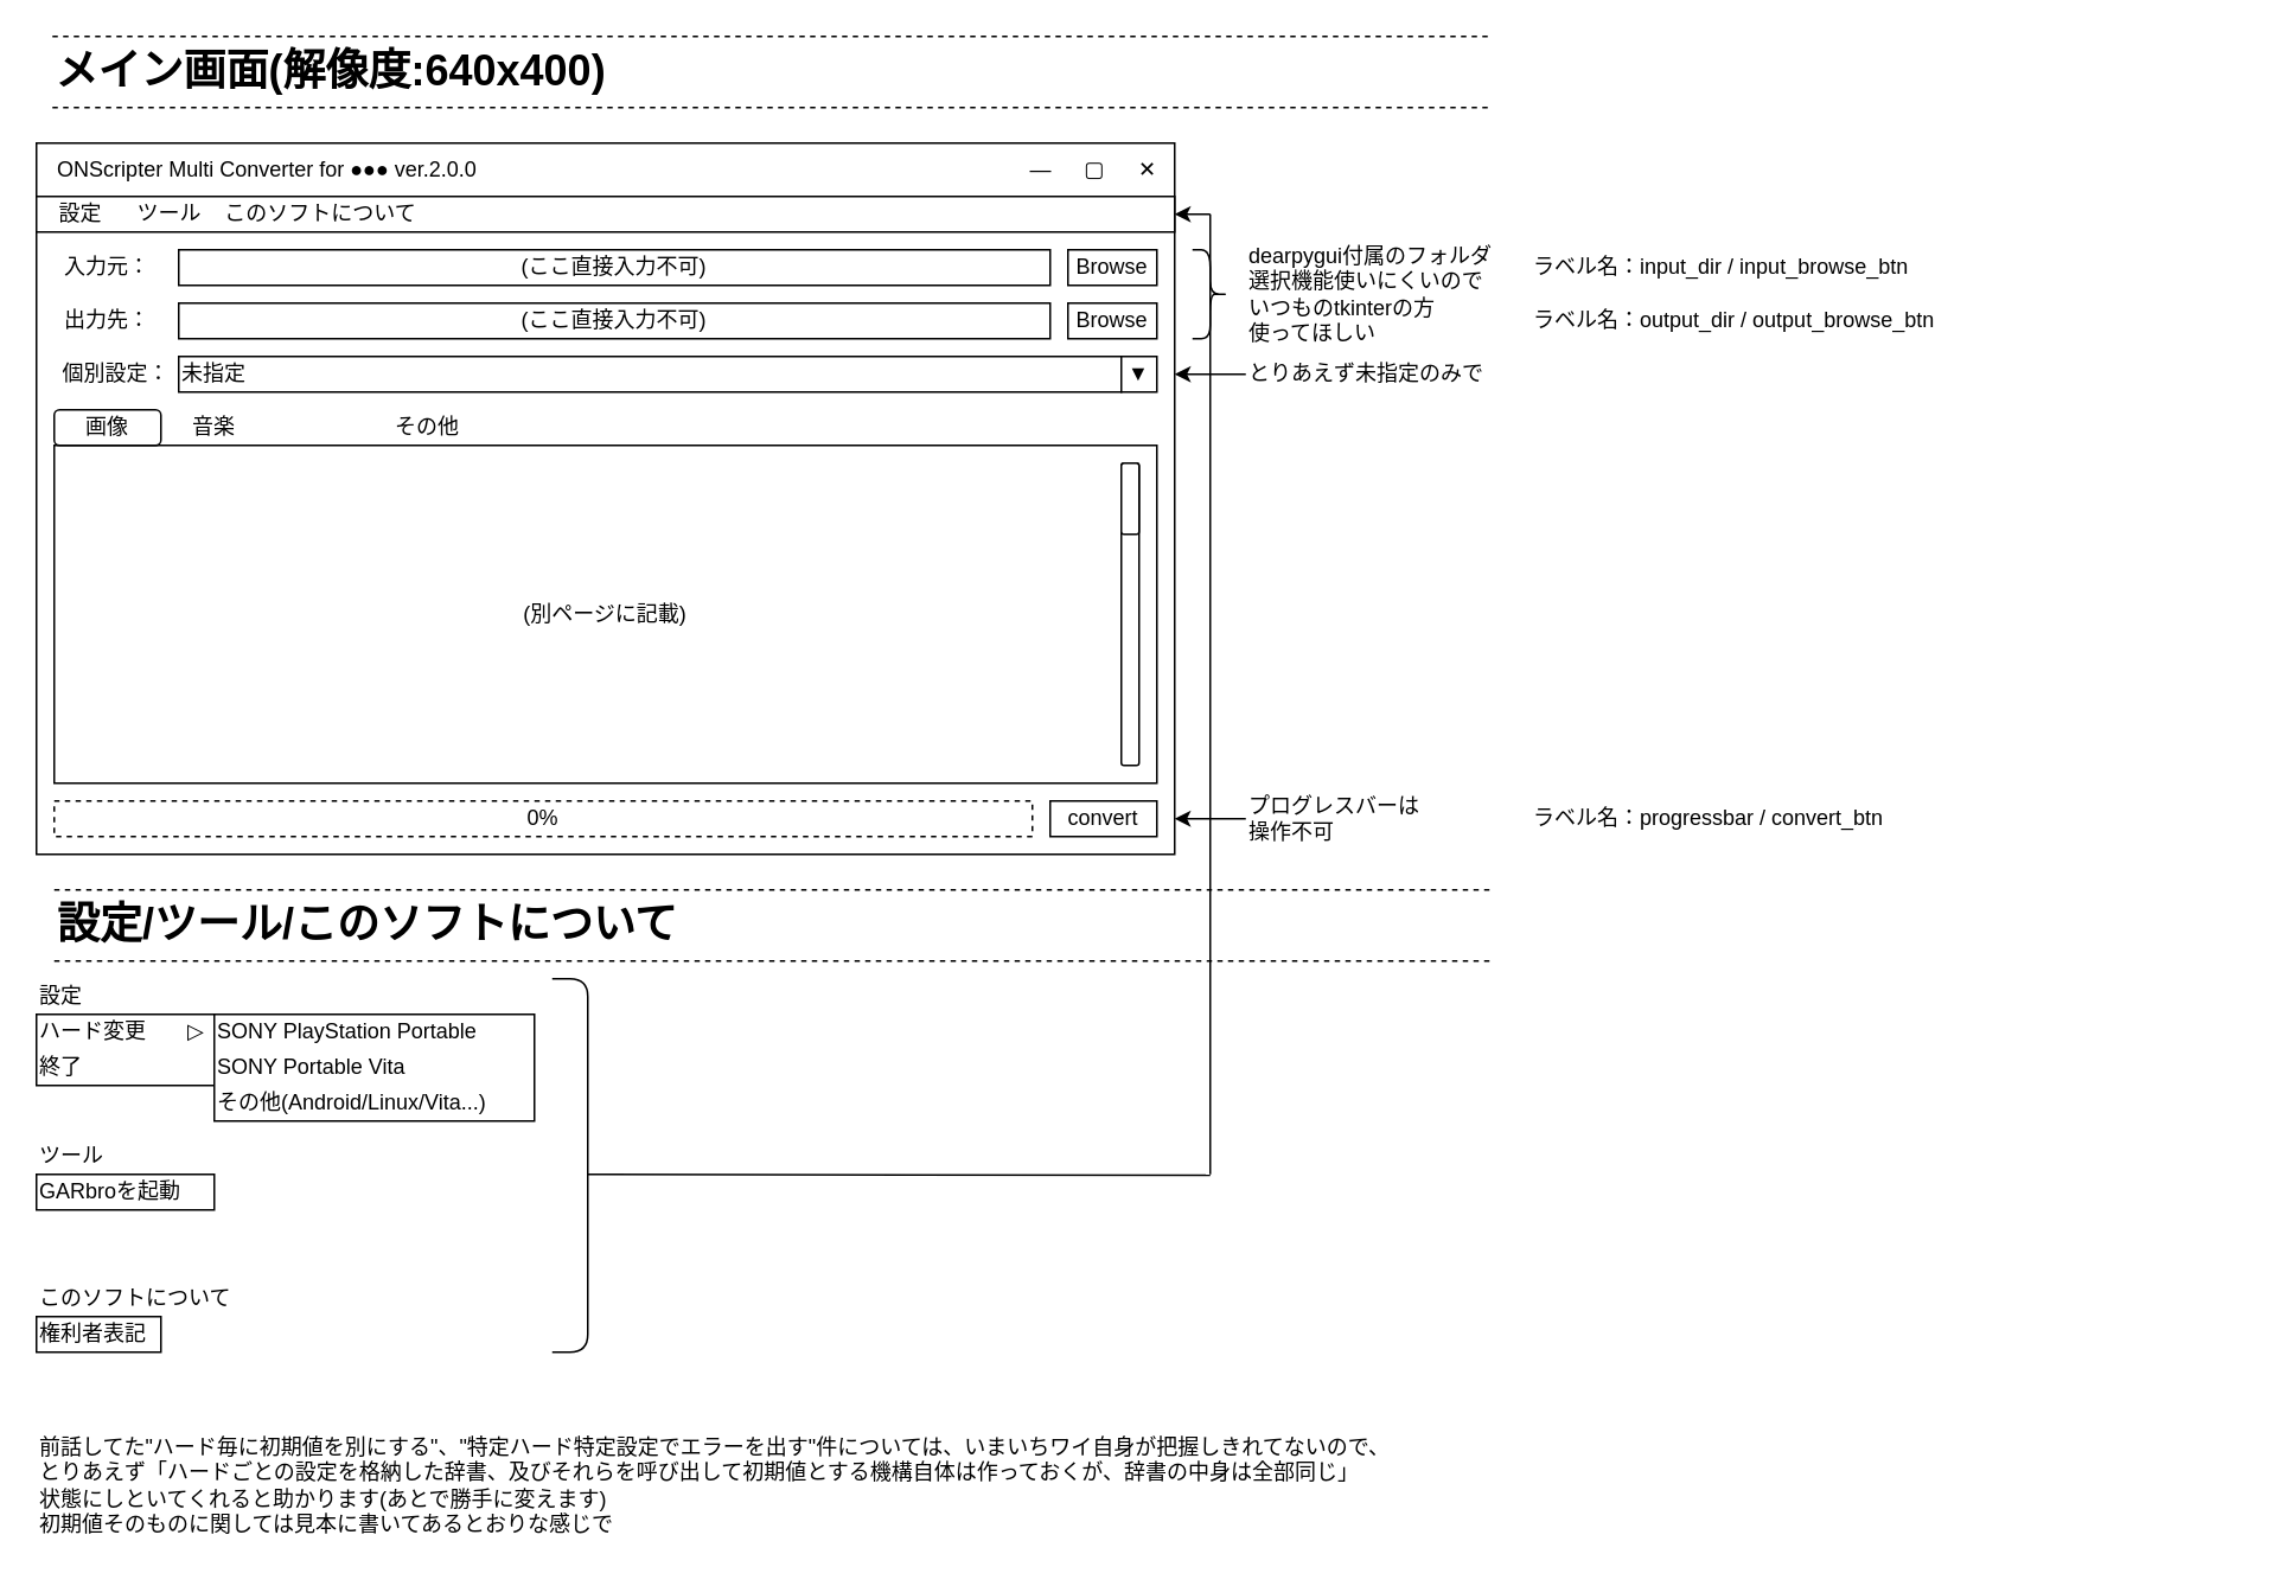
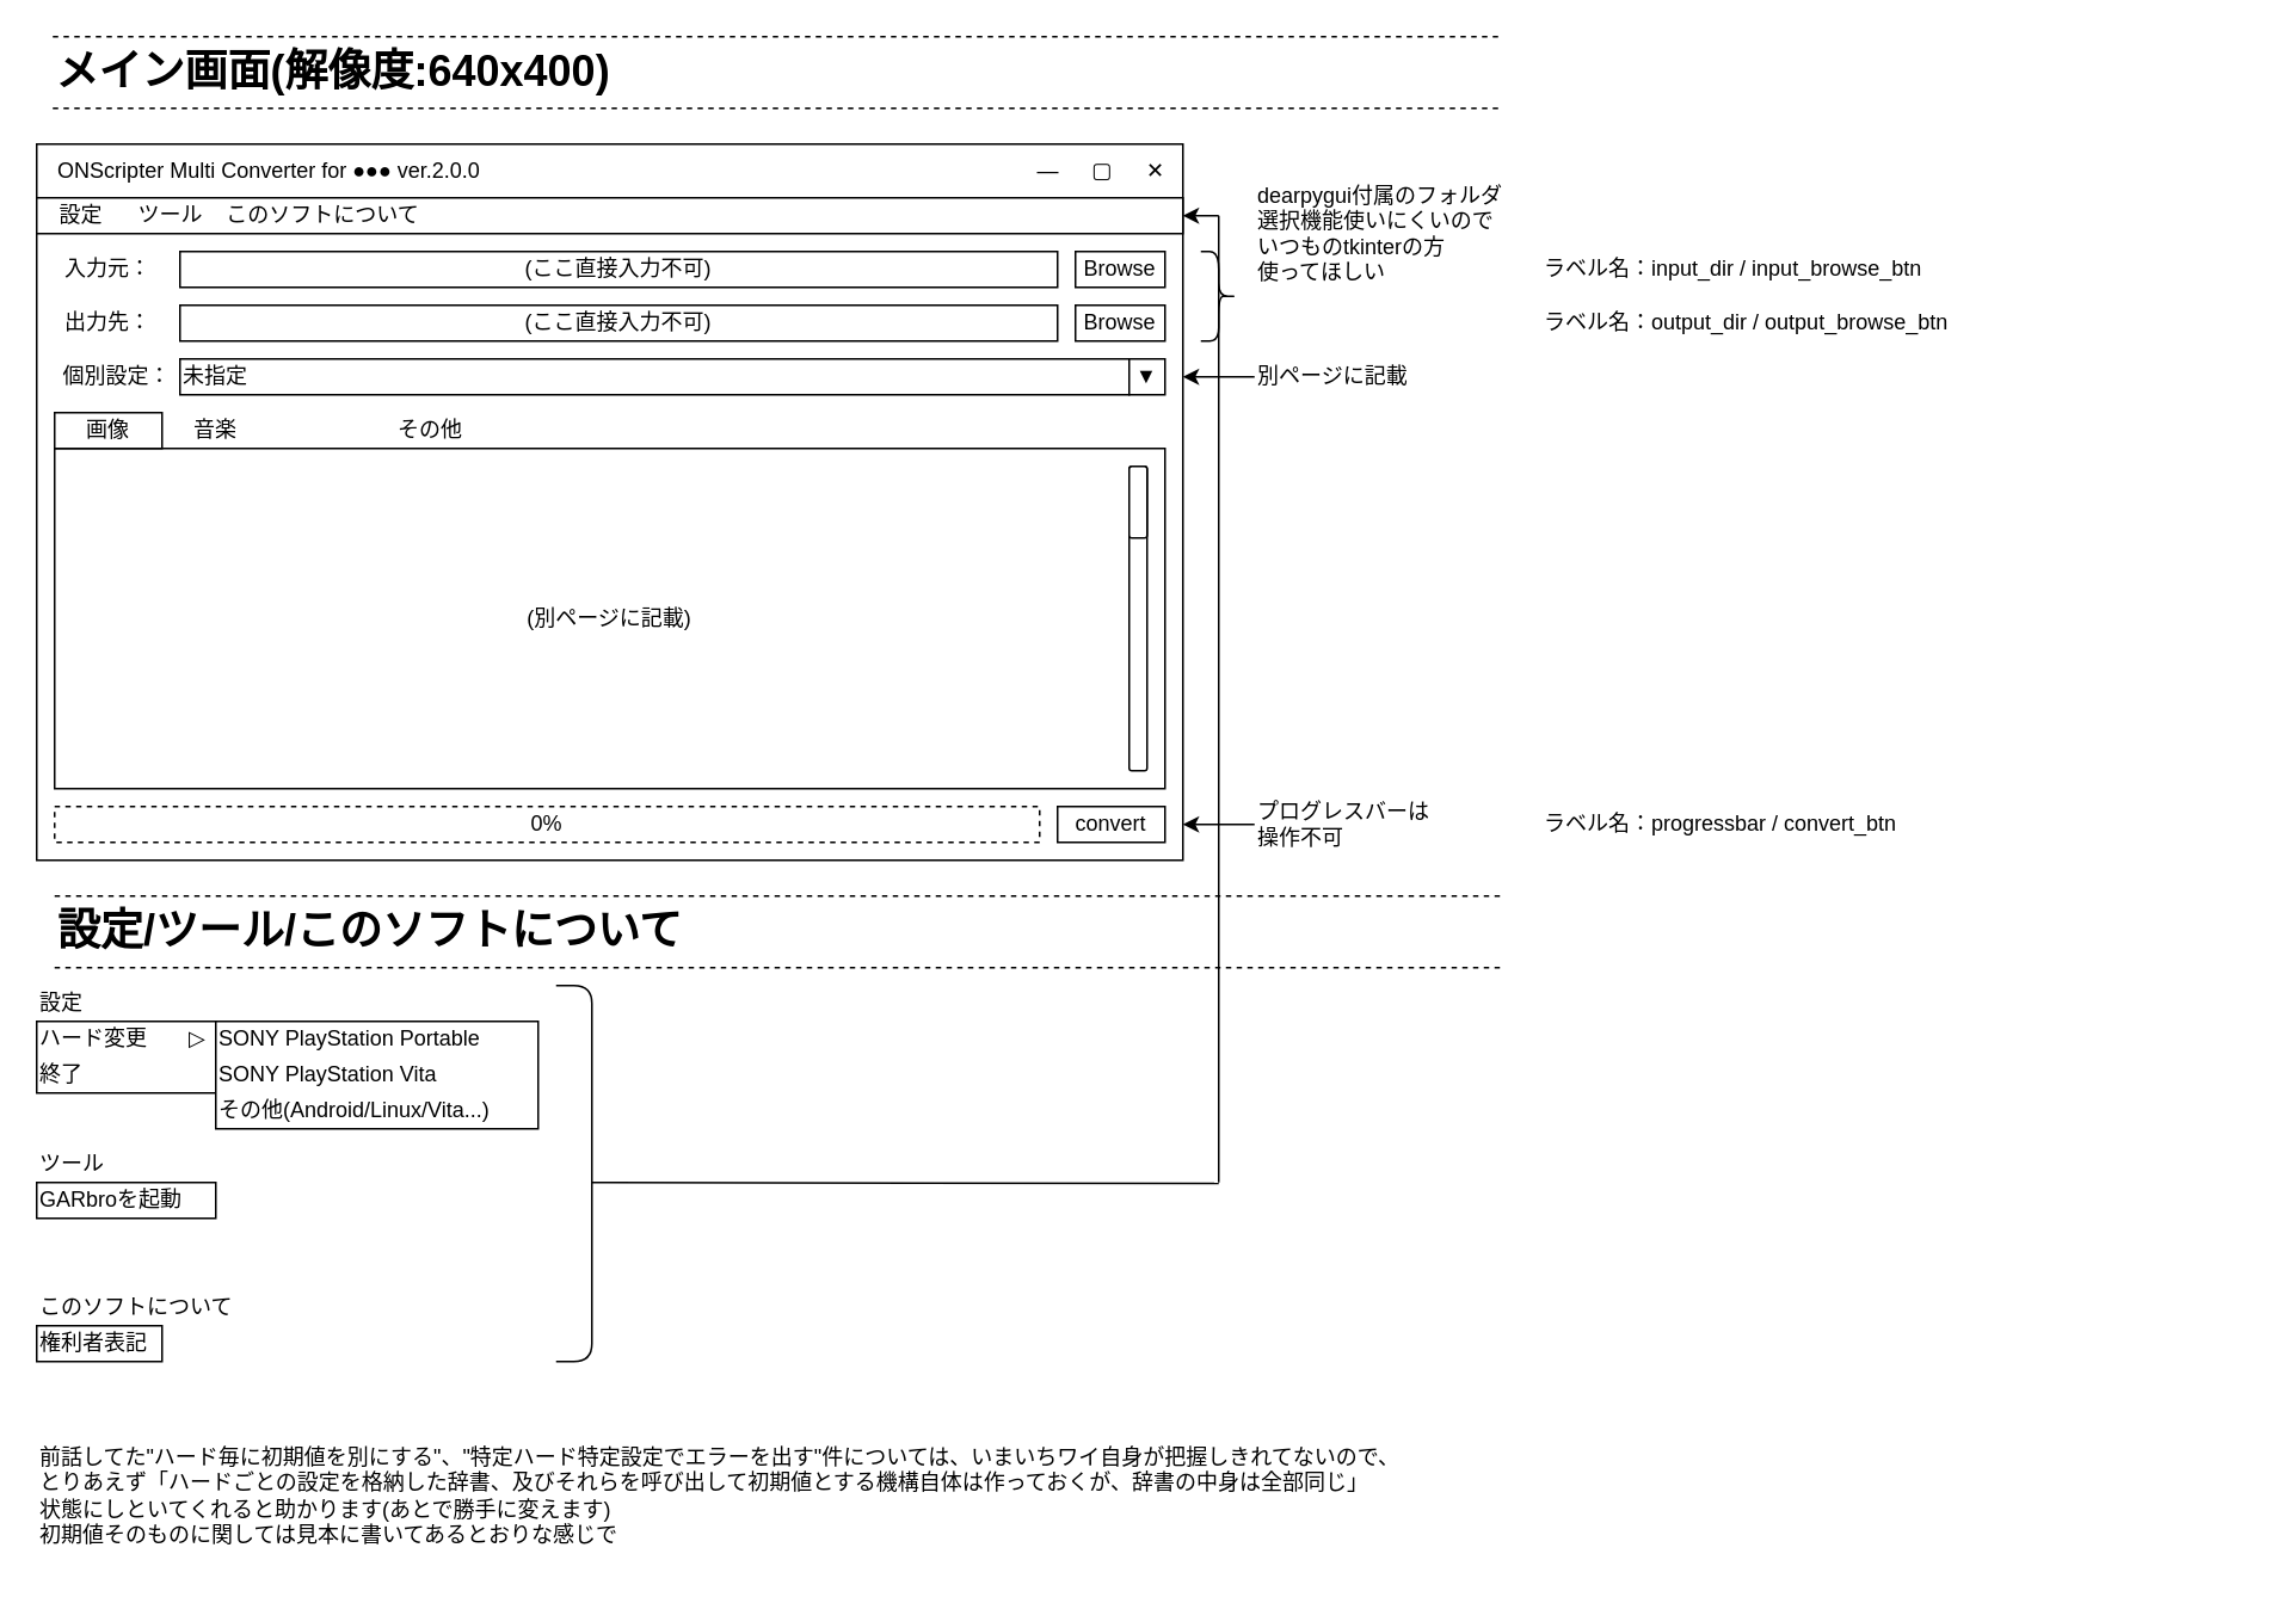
- <mxCell id="31" value="dearpygui付属のフォルダ選択機能使いにくいので&lt;br&gt;いつものtkinterの方&lt;br&gt;使ってほしい" style="text;html=1;align=left;verticalAlign=middle;whiteSpace=wrap;rounded=0;" parent="1" vertex="1"><mxGeometry x="700" y="140" width="140" height="50" as="geometry" /></mxCell>
+ <mxCell id="31" value="dearpygui付属のフォルダ選択機能使いにくいので&lt;br&gt;いつものtkinterの方&lt;br&gt;使ってほしい" style="text;html=1;align=left;verticalAlign=middle;whiteSpace=wrap;rounded=0;" parent="1" vertex="1"><mxGeometry x="700" y="105" width="140" height="50" as="geometry" /></mxCell>
- <mxCell id="29" value="とりあえず未指定のみで" style="text;html=1;align=left;verticalAlign=middle;whiteSpace=wrap;rounded=0;" parent="1" vertex="1"><mxGeometry x="700" y="200" width="140" height="20" as="geometry" /></mxCell>
+ <mxCell id="29" value="別ページに記載" style="text;html=1;align=left;verticalAlign=middle;whiteSpace=wrap;rounded=0;" parent="1" vertex="1"><mxGeometry x="700" y="200" width="140" height="20" as="geometry" /></mxCell>
- <mxCell id="16" value="画像" style="whiteSpace=wrap;html=1;rounded=1;" parent="1" vertex="1"><mxGeometry x="30" y="230" width="60" height="20" as="geometry" /></mxCell>
+ <mxCell id="16" value="画像" style="rounded=0;whiteSpace=wrap;html=1;" parent="1" vertex="1"><mxGeometry x="30" y="230" width="60" height="20" as="geometry" /></mxCell>
- <mxCell id="48" value="&lt;div&gt;SONY Portable Vita&lt;/div&gt;" style="text;html=1;align=left;verticalAlign=middle;whiteSpace=wrap;rounded=0;" parent="1" vertex="1"><mxGeometry x="120" y="590" width="180" height="20" as="geometry" /></mxCell>
+ <mxCell id="48" value="&lt;div&gt;SONY PlayStation Vita&lt;/div&gt;" style="text;html=1;align=left;verticalAlign=middle;whiteSpace=wrap;rounded=0;" parent="1" vertex="1"><mxGeometry x="120" y="590" width="180" height="20" as="geometry" /></mxCell>
